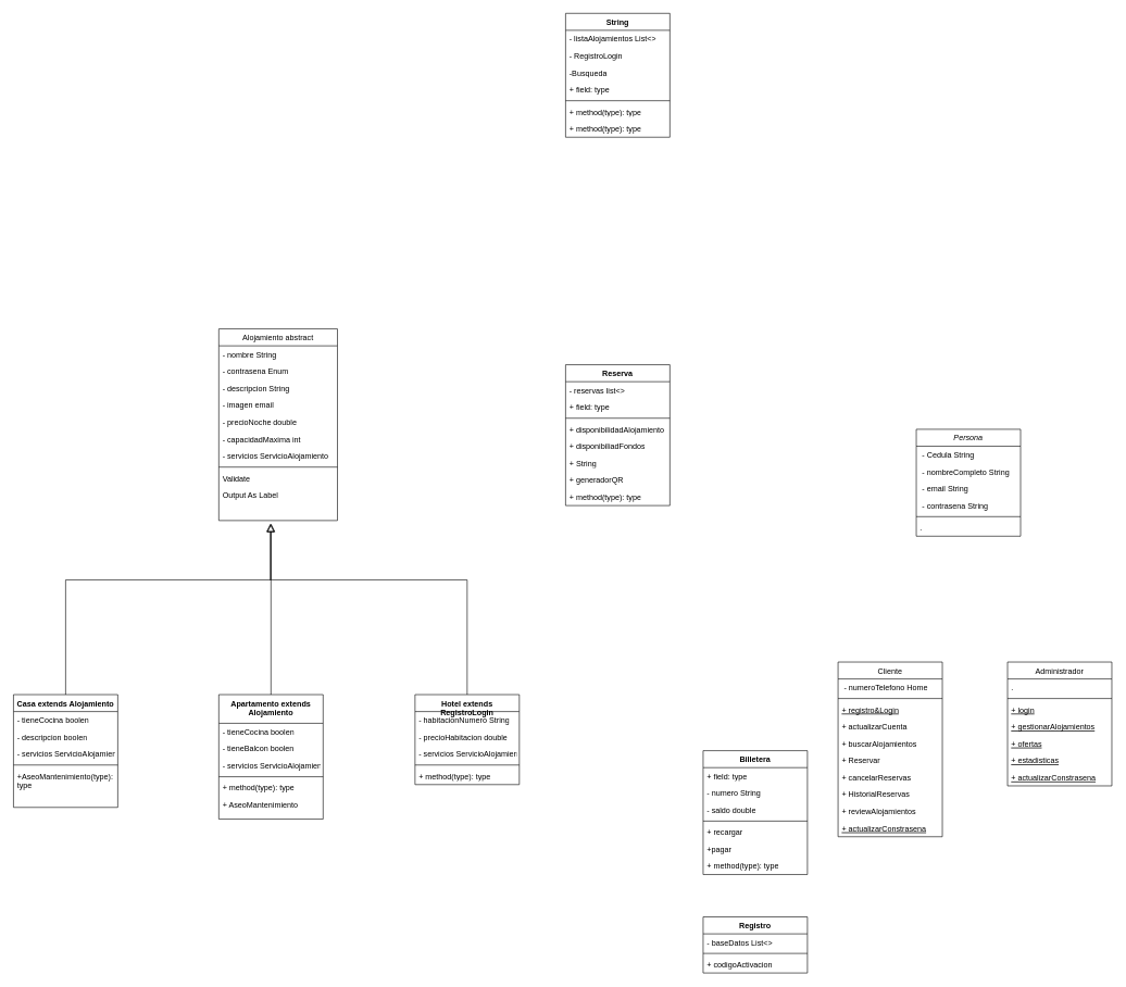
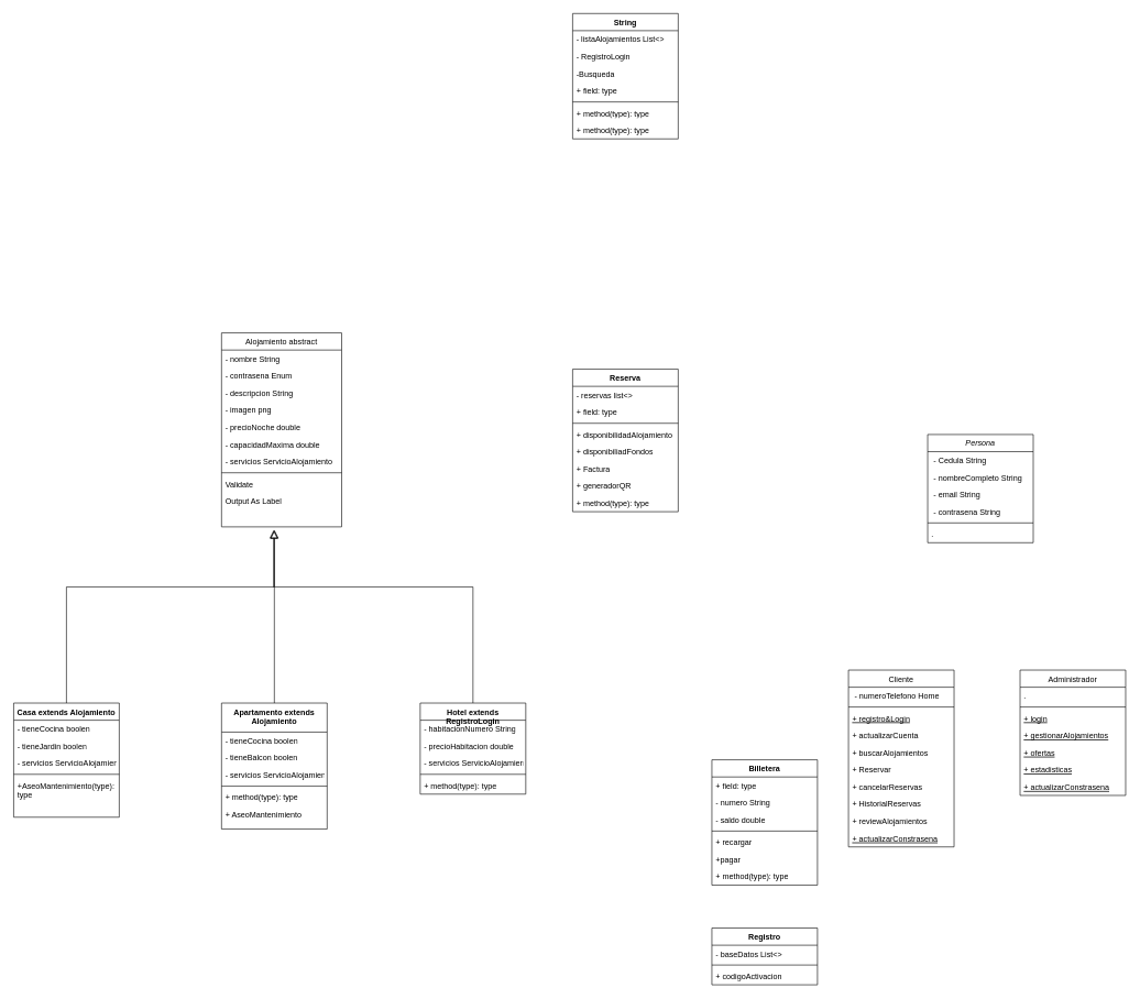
- <mxCell id="32" value="- imagen email" style="text;align=left;verticalAlign=top;spacingLeft=4;spacingRight=4;overflow=hidden;rotatable=0;points=[[0,0.5],[1,0.5]];portConstraint=eastwest;rounded=0;shadow=0;html=0;" parent="28" vertex="1"><mxGeometry y="104" width="182" height="26" as="geometry" /></mxCell>
+ <mxCell id="32" value="- imagen png" style="text;align=left;verticalAlign=top;spacingLeft=4;spacingRight=4;overflow=hidden;rotatable=0;points=[[0,0.5],[1,0.5]];portConstraint=eastwest;rounded=0;shadow=0;html=0;" parent="28" vertex="1"><mxGeometry y="104" width="182" height="26" as="geometry" /></mxCell>
- <mxCell id="34" value="- capacidadMaxima int" style="text;align=left;verticalAlign=top;spacingLeft=4;spacingRight=4;overflow=hidden;rotatable=0;points=[[0,0.5],[1,0.5]];portConstraint=eastwest;rounded=0;shadow=0;html=0;" parent="28" vertex="1"><mxGeometry y="156" width="182" height="26" as="geometry" /></mxCell>
+ <mxCell id="34" value="- capacidadMaxima double" style="text;align=left;verticalAlign=top;spacingLeft=4;spacingRight=4;overflow=hidden;rotatable=0;points=[[0,0.5],[1,0.5]];portConstraint=eastwest;rounded=0;shadow=0;html=0;" parent="28" vertex="1"><mxGeometry y="156" width="182" height="26" as="geometry" /></mxCell>
- <mxCell id="87" value="+ String" style="text;strokeColor=none;fillColor=none;align=left;verticalAlign=top;spacingLeft=4;spacingRight=4;overflow=hidden;rotatable=0;points=[[0,0.5],[1,0.5]];portConstraint=eastwest;whiteSpace=wrap;html=1;" parent="81" vertex="1"><mxGeometry y="138" width="160" height="26" as="geometry" /></mxCell>
+ <mxCell id="87" value="+ Factura" style="text;strokeColor=none;fillColor=none;align=left;verticalAlign=top;spacingLeft=4;spacingRight=4;overflow=hidden;rotatable=0;points=[[0,0.5],[1,0.5]];portConstraint=eastwest;whiteSpace=wrap;html=1;" parent="81" vertex="1"><mxGeometry y="138" width="160" height="26" as="geometry" /></mxCell>
- <mxCell id="41" value="- descripcion boolen" style="text;strokeColor=none;fillColor=none;align=left;verticalAlign=top;spacingLeft=4;spacingRight=4;overflow=hidden;rotatable=0;points=[[0,0.5],[1,0.5]];portConstraint=eastwest;whiteSpace=wrap;html=1;" vertex="1" parent="39"><mxGeometry y="52" width="160" height="26" as="geometry" /></mxCell>
+ <mxCell id="41" value="- tieneJardin boolen" style="text;strokeColor=none;fillColor=none;align=left;verticalAlign=top;spacingLeft=4;spacingRight=4;overflow=hidden;rotatable=0;points=[[0,0.5],[1,0.5]];portConstraint=eastwest;whiteSpace=wrap;html=1;" vertex="1" parent="39"><mxGeometry y="52" width="160" height="26" as="geometry" /></mxCell>
